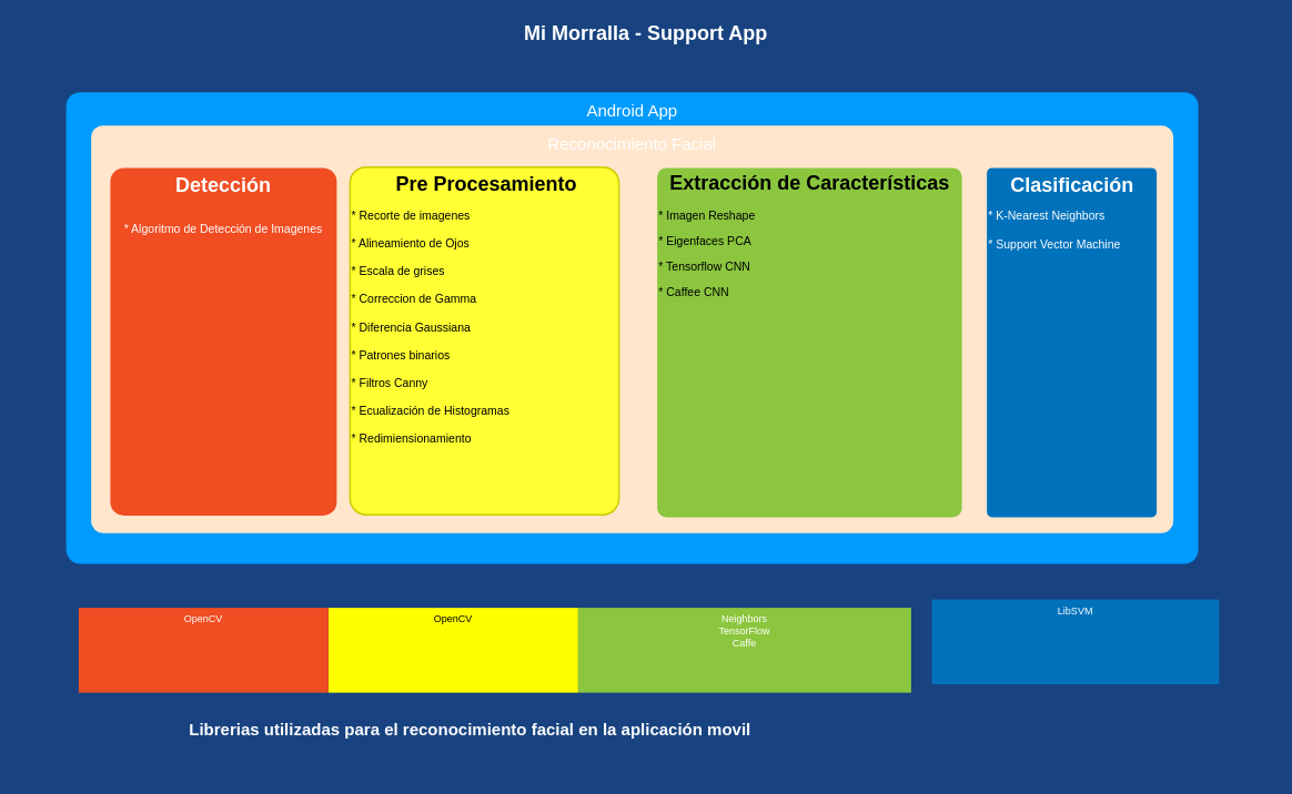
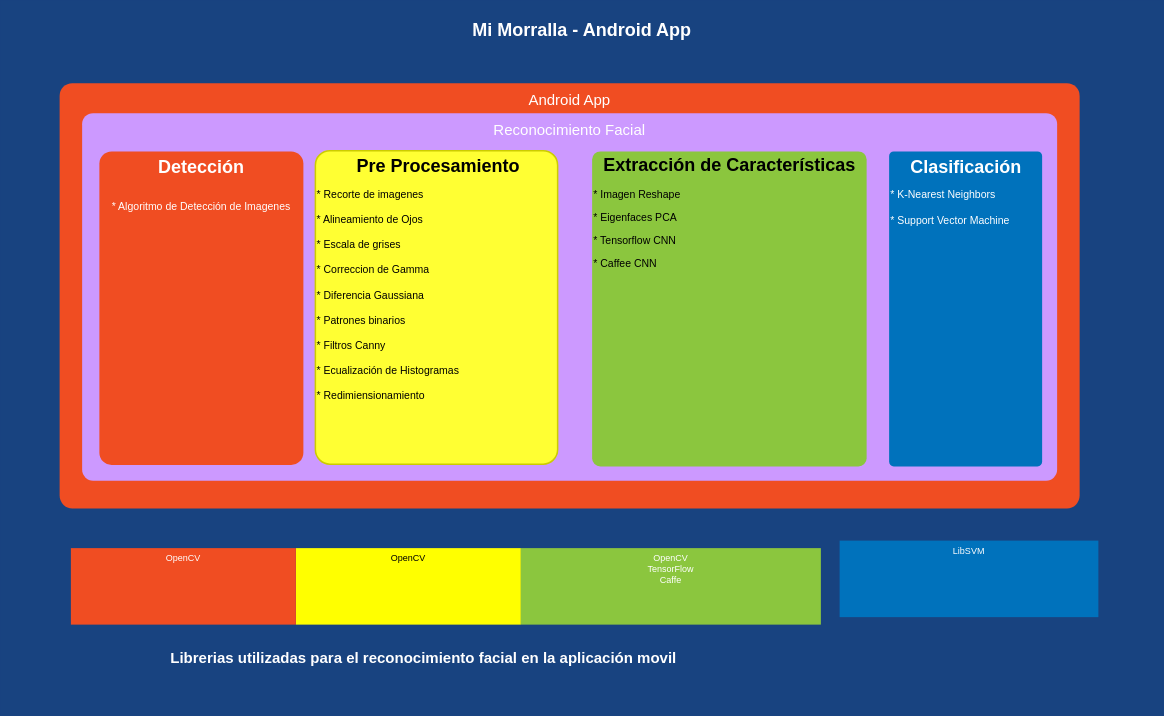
- <mxCell id="10" value="Mi Morralla - Support App" style="text;strokeColor=none;fillColor=none;html=1;fontSize=24;fontStyle=1;verticalAlign=middle;align=center;rounded=0;shadow=0;fontColor=#FFFFFF;" parent="1" vertex="1"><mxGeometry x="20" y="20" width="1510" height="40" as="geometry" /></mxCell>
+ <mxCell id="10" value="Mi Morralla - Android App" style="text;strokeColor=none;fillColor=none;html=1;fontSize=24;fontStyle=1;verticalAlign=middle;align=center;rounded=0;shadow=0;fontColor=#FFFFFF;" parent="1" vertex="1"><mxGeometry x="20" y="20" width="1510" height="40" as="geometry" /></mxCell>
- <mxCell id="2" value="Android App" style="whiteSpace=wrap;html=1;rounded=1;shadow=0;strokeColor=none;strokeWidth=2;fillColor=#009BFF;fontSize=20;fontColor=#FFFFFF;align=center;arcSize=3;verticalAlign=top;spacingTop=4;" parent="1" vertex="1"><mxGeometry x="79" y="110" width="1360" height="567" as="geometry" /></mxCell>
+ <mxCell id="2" value="Android App" style="whiteSpace=wrap;html=1;rounded=1;shadow=0;strokeColor=none;strokeWidth=2;fillColor=#f04d22;fontSize=20;fontColor=#FFFFFF;align=center;arcSize=3;verticalAlign=top;spacingTop=4;" parent="1" vertex="1"><mxGeometry x="79" y="110" width="1360" height="567" as="geometry" /></mxCell>
- <mxCell id="3" value="Reconocimiento Facial" style="whiteSpace=wrap;html=1;rounded=1;shadow=0;strokeColor=none;strokeWidth=2;fillColor=#ffe6cc;fontSize=20;fontColor=#FFFFFF;align=center;arcSize=3;verticalAlign=top;spacingTop=4;" vertex="1" parent="1"><mxGeometry x="109" y="150" width="1300" height="490" as="geometry" /></mxCell>
+ <mxCell id="3" value="Reconocimiento Facial" style="whiteSpace=wrap;html=1;rounded=1;shadow=0;strokeColor=none;strokeWidth=2;fillColor=#CC99FF;fontSize=20;fontColor=#FFFFFF;align=center;arcSize=3;verticalAlign=top;spacingTop=4;" vertex="1" parent="1"><mxGeometry x="109" y="150" width="1300" height="490" as="geometry" /></mxCell>
- <mxCell id="8" value="Neighbors&lt;br&gt;TensorFlow&lt;br&gt;Caffe" style="rounded=0;whiteSpace=wrap;html=1;shadow=0;strokeWidth=2;fillColor=#8BC63E;fontSize=12;fontColor=#FFFFFF;align=center;strokeColor=none;arcSize=6;verticalAlign=top;" parent="1" vertex="1"><mxGeometry x="694" y="730" width="400" height="102" as="geometry" /></mxCell>
+ <mxCell id="8" value="OpenCV&lt;br&gt;TensorFlow&lt;br&gt;Caffe" style="rounded=0;whiteSpace=wrap;html=1;shadow=0;strokeWidth=2;fillColor=#8BC63E;fontSize=12;fontColor=#FFFFFF;align=center;strokeColor=none;arcSize=6;verticalAlign=top;" parent="1" vertex="1"><mxGeometry x="694" y="730" width="400" height="102" as="geometry" /></mxCell>
